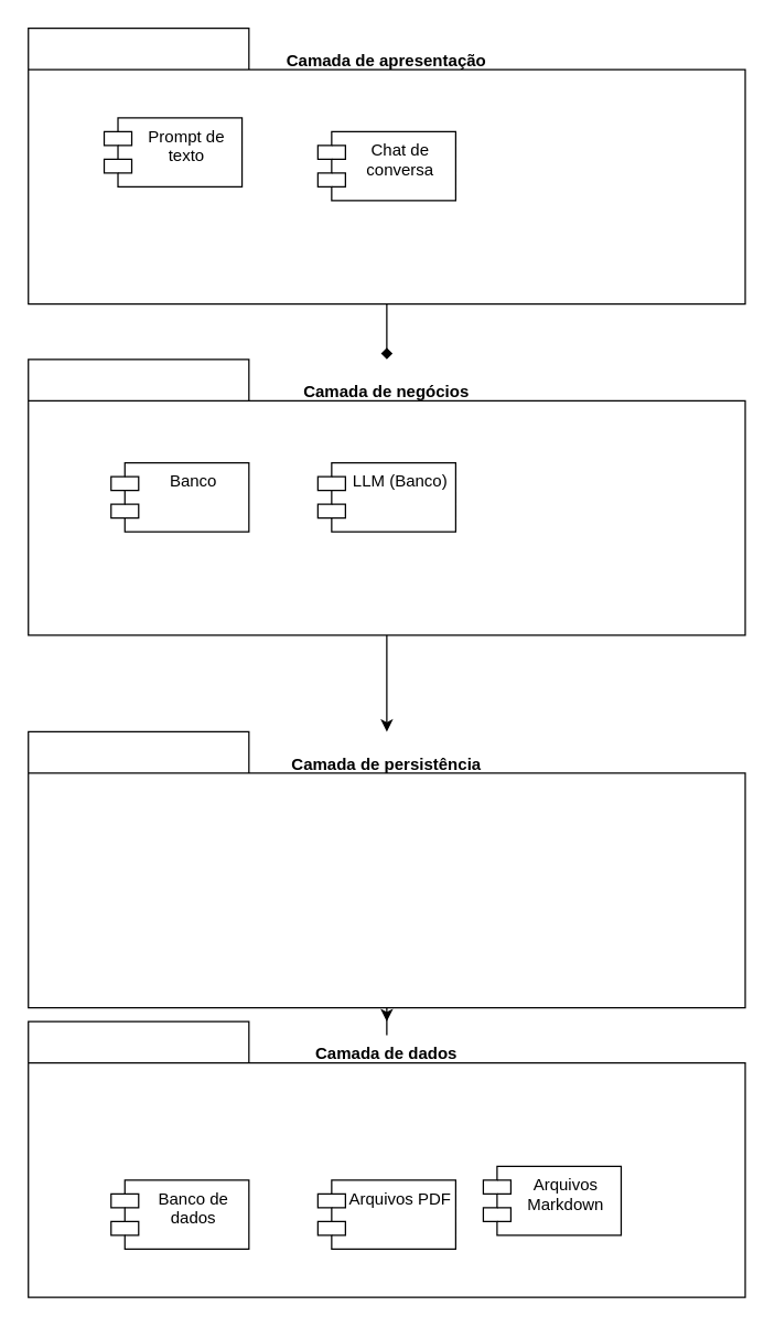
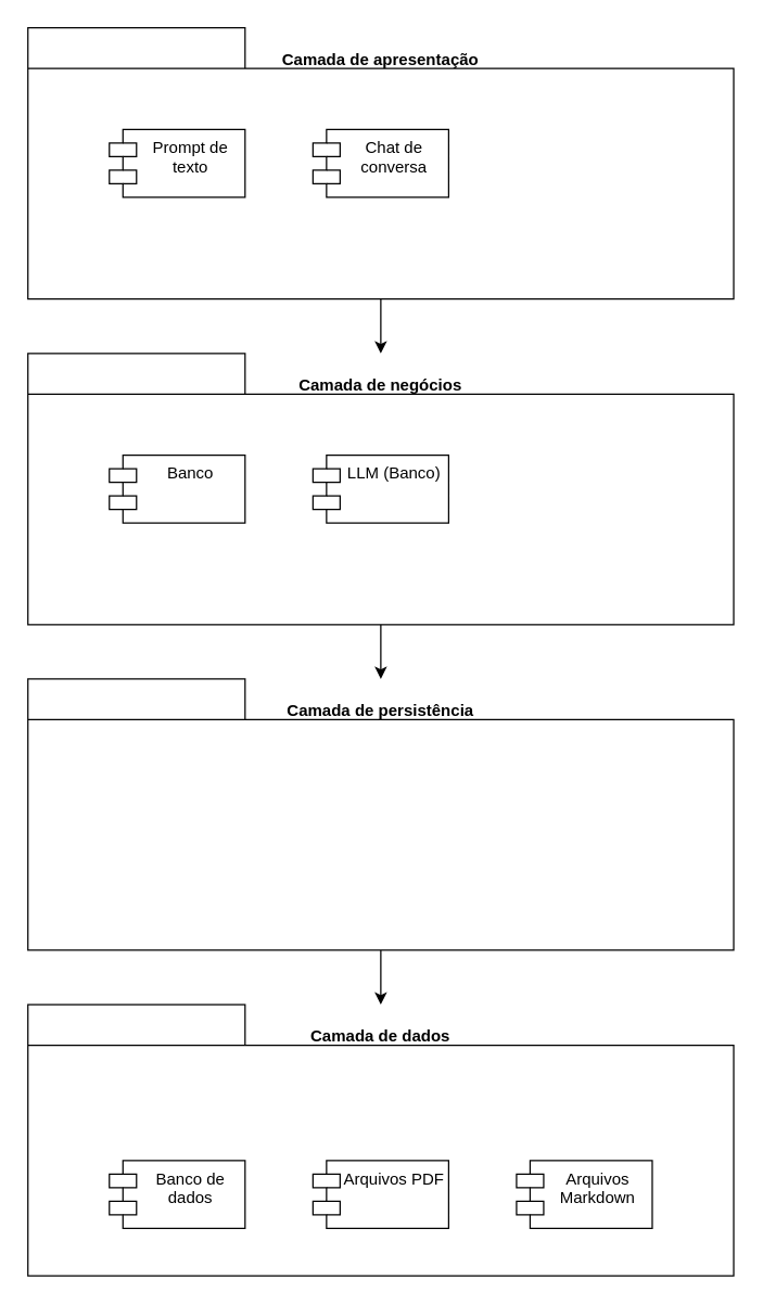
- <mxCell id="4" value="Prompt de texto" style="shape=module;align=left;spacingLeft=20;align=center;verticalAlign=top;whiteSpace=wrap;html=1;" vertex="1" parent="1"><mxGeometry x="75" y="85" width="100" height="50" as="geometry" /></mxCell>
+ <mxCell id="4" value="Prompt de texto" style="shape=module;align=left;spacingLeft=20;align=center;verticalAlign=top;whiteSpace=wrap;html=1;" vertex="1" parent="1"><mxGeometry x="80" y="95" width="100" height="50" as="geometry" /></mxCell>
- <mxCell id="2" style="edgeStyle=orthogonalEdgeStyle;rounded=0;orthogonalLoop=1;jettySize=auto;html=1;exitX=0.5;exitY=1;exitDx=0;exitDy=0;exitPerimeter=0;endArrow=diamond;" edge="1" parent="1" source="3" target="7"><mxGeometry relative="1" as="geometry" /></mxCell>
+ <mxCell id="2" style="edgeStyle=orthogonalEdgeStyle;rounded=0;orthogonalLoop=1;jettySize=auto;html=1;exitX=0.5;exitY=1;exitDx=0;exitDy=0;exitPerimeter=0;" edge="1" parent="1" source="3" target="7"><mxGeometry relative="1" as="geometry" /></mxCell>
- <mxCell id="11" value="Camada de persistência" style="shape=folder;fontStyle=1;spacingTop=10;tabWidth=160;tabHeight=30;tabPosition=left;html=1;whiteSpace=wrap;labelPosition=center;verticalLabelPosition=middle;align=center;verticalAlign=top;horizontal=1;" vertex="1" parent="1"><mxGeometry x="20" y="530" width="520" height="200" as="geometry" /></mxCell>
+ <mxCell id="11" value="Camada de persistência" style="shape=folder;fontStyle=1;spacingTop=10;tabWidth=160;tabHeight=30;tabPosition=left;html=1;whiteSpace=wrap;labelPosition=center;verticalLabelPosition=middle;align=center;verticalAlign=top;horizontal=1;" vertex="1" parent="1"><mxGeometry x="20" y="500" width="520" height="200" as="geometry" /></mxCell>
- <mxCell id="15" value="Arquivos Markdown" style="shape=module;align=left;spacingLeft=20;align=center;verticalAlign=top;whiteSpace=wrap;html=1;" vertex="1" parent="1"><mxGeometry x="350" y="845" width="100" height="50" as="geometry" /></mxCell>
+ <mxCell id="15" value="Arquivos Markdown" style="shape=module;align=left;spacingLeft=20;align=center;verticalAlign=top;whiteSpace=wrap;html=1;" vertex="1" parent="1"><mxGeometry x="380" y="855" width="100" height="50" as="geometry" /></mxCell>
